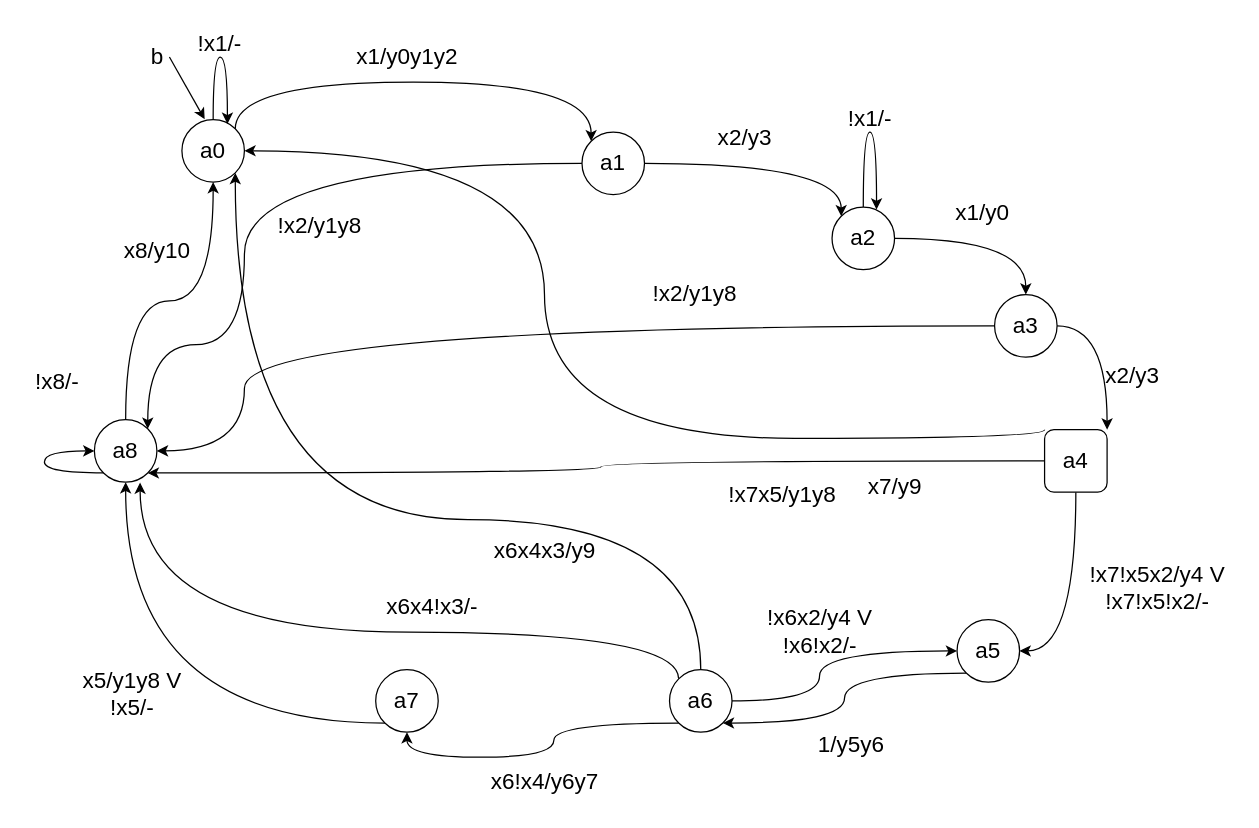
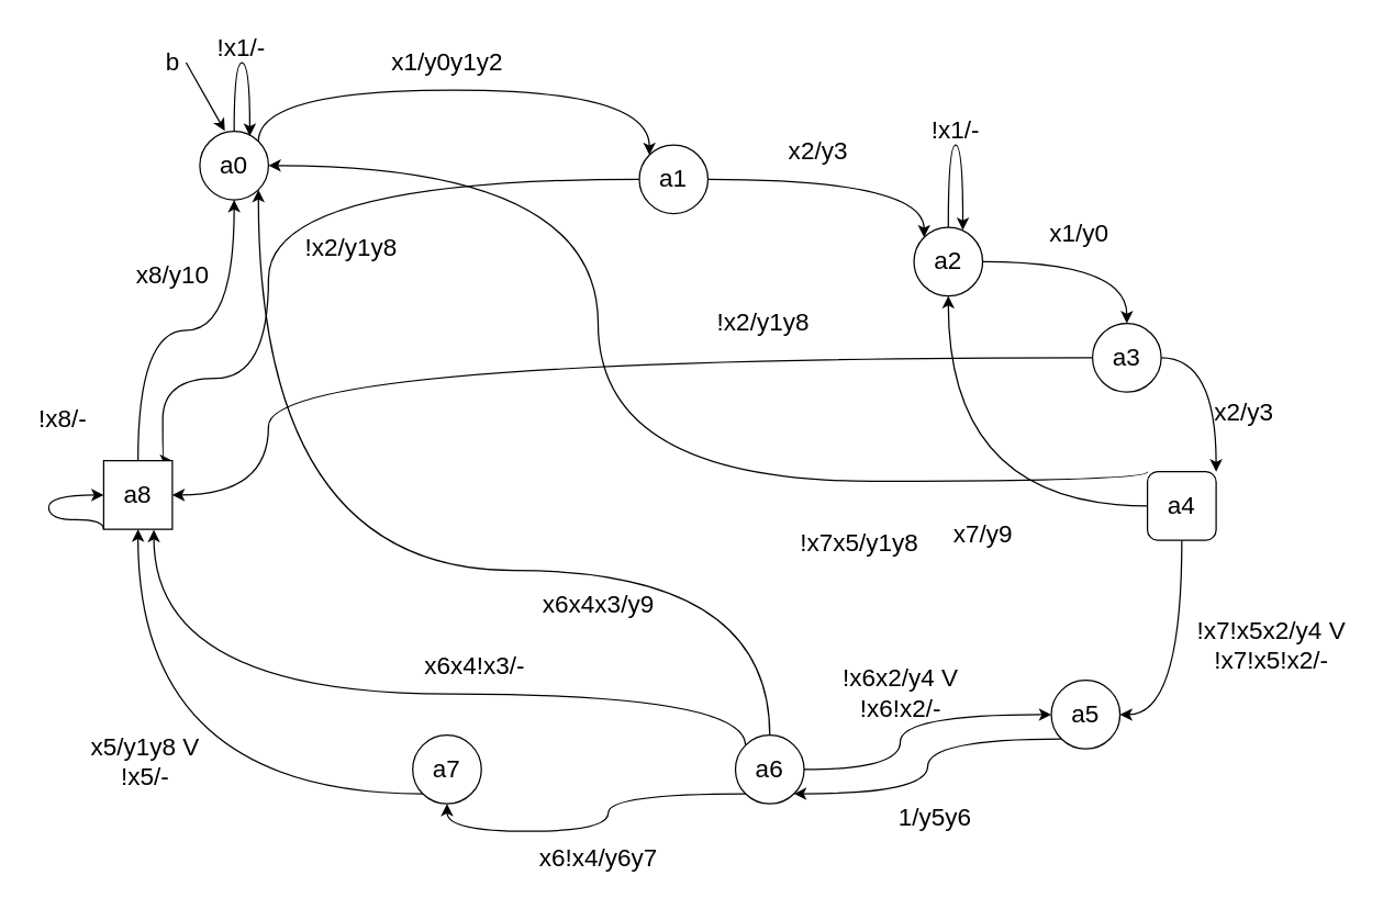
- <mxCell id="33" value="&lt;font style=&quot;font-size: 18px;&quot;&gt;a8&lt;/font&gt;" style="ellipse;whiteSpace=wrap;html=1;aspect=fixed;" vertex="1" parent="1"><mxGeometry x="75" y="335" width="50" height="50" as="geometry" /></mxCell>
+ <mxCell id="33" value="&lt;font style=&quot;font-size: 18px;&quot;&gt;a8&lt;/font&gt;" style="whiteSpace=wrap;html=1;aspect=fixed;rounded=0;" vertex="1" parent="1"><mxGeometry x="75" y="335" width="50" height="50" as="geometry" /></mxCell>
- <mxCell id="17" style="edgeStyle=orthogonalEdgeStyle;curved=1;rounded=0;orthogonalLoop=1;jettySize=auto;html=1;exitX=0;exitY=0.5;exitDx=0;exitDy=0;entryX=1;entryY=1;entryDx=0;entryDy=0;fontSize=18;" edge="1" parent="1" source="18" target="33"><mxGeometry relative="1" as="geometry" /></mxCell>
+ <mxCell id="17" style="edgeStyle=orthogonalEdgeStyle;curved=1;rounded=0;orthogonalLoop=1;jettySize=auto;html=1;exitX=0;exitY=0.5;exitDx=0;exitDy=0;fontSize=18;" edge="1" parent="1" source="18" target="9"><mxGeometry relative="1" as="geometry" /></mxCell>
